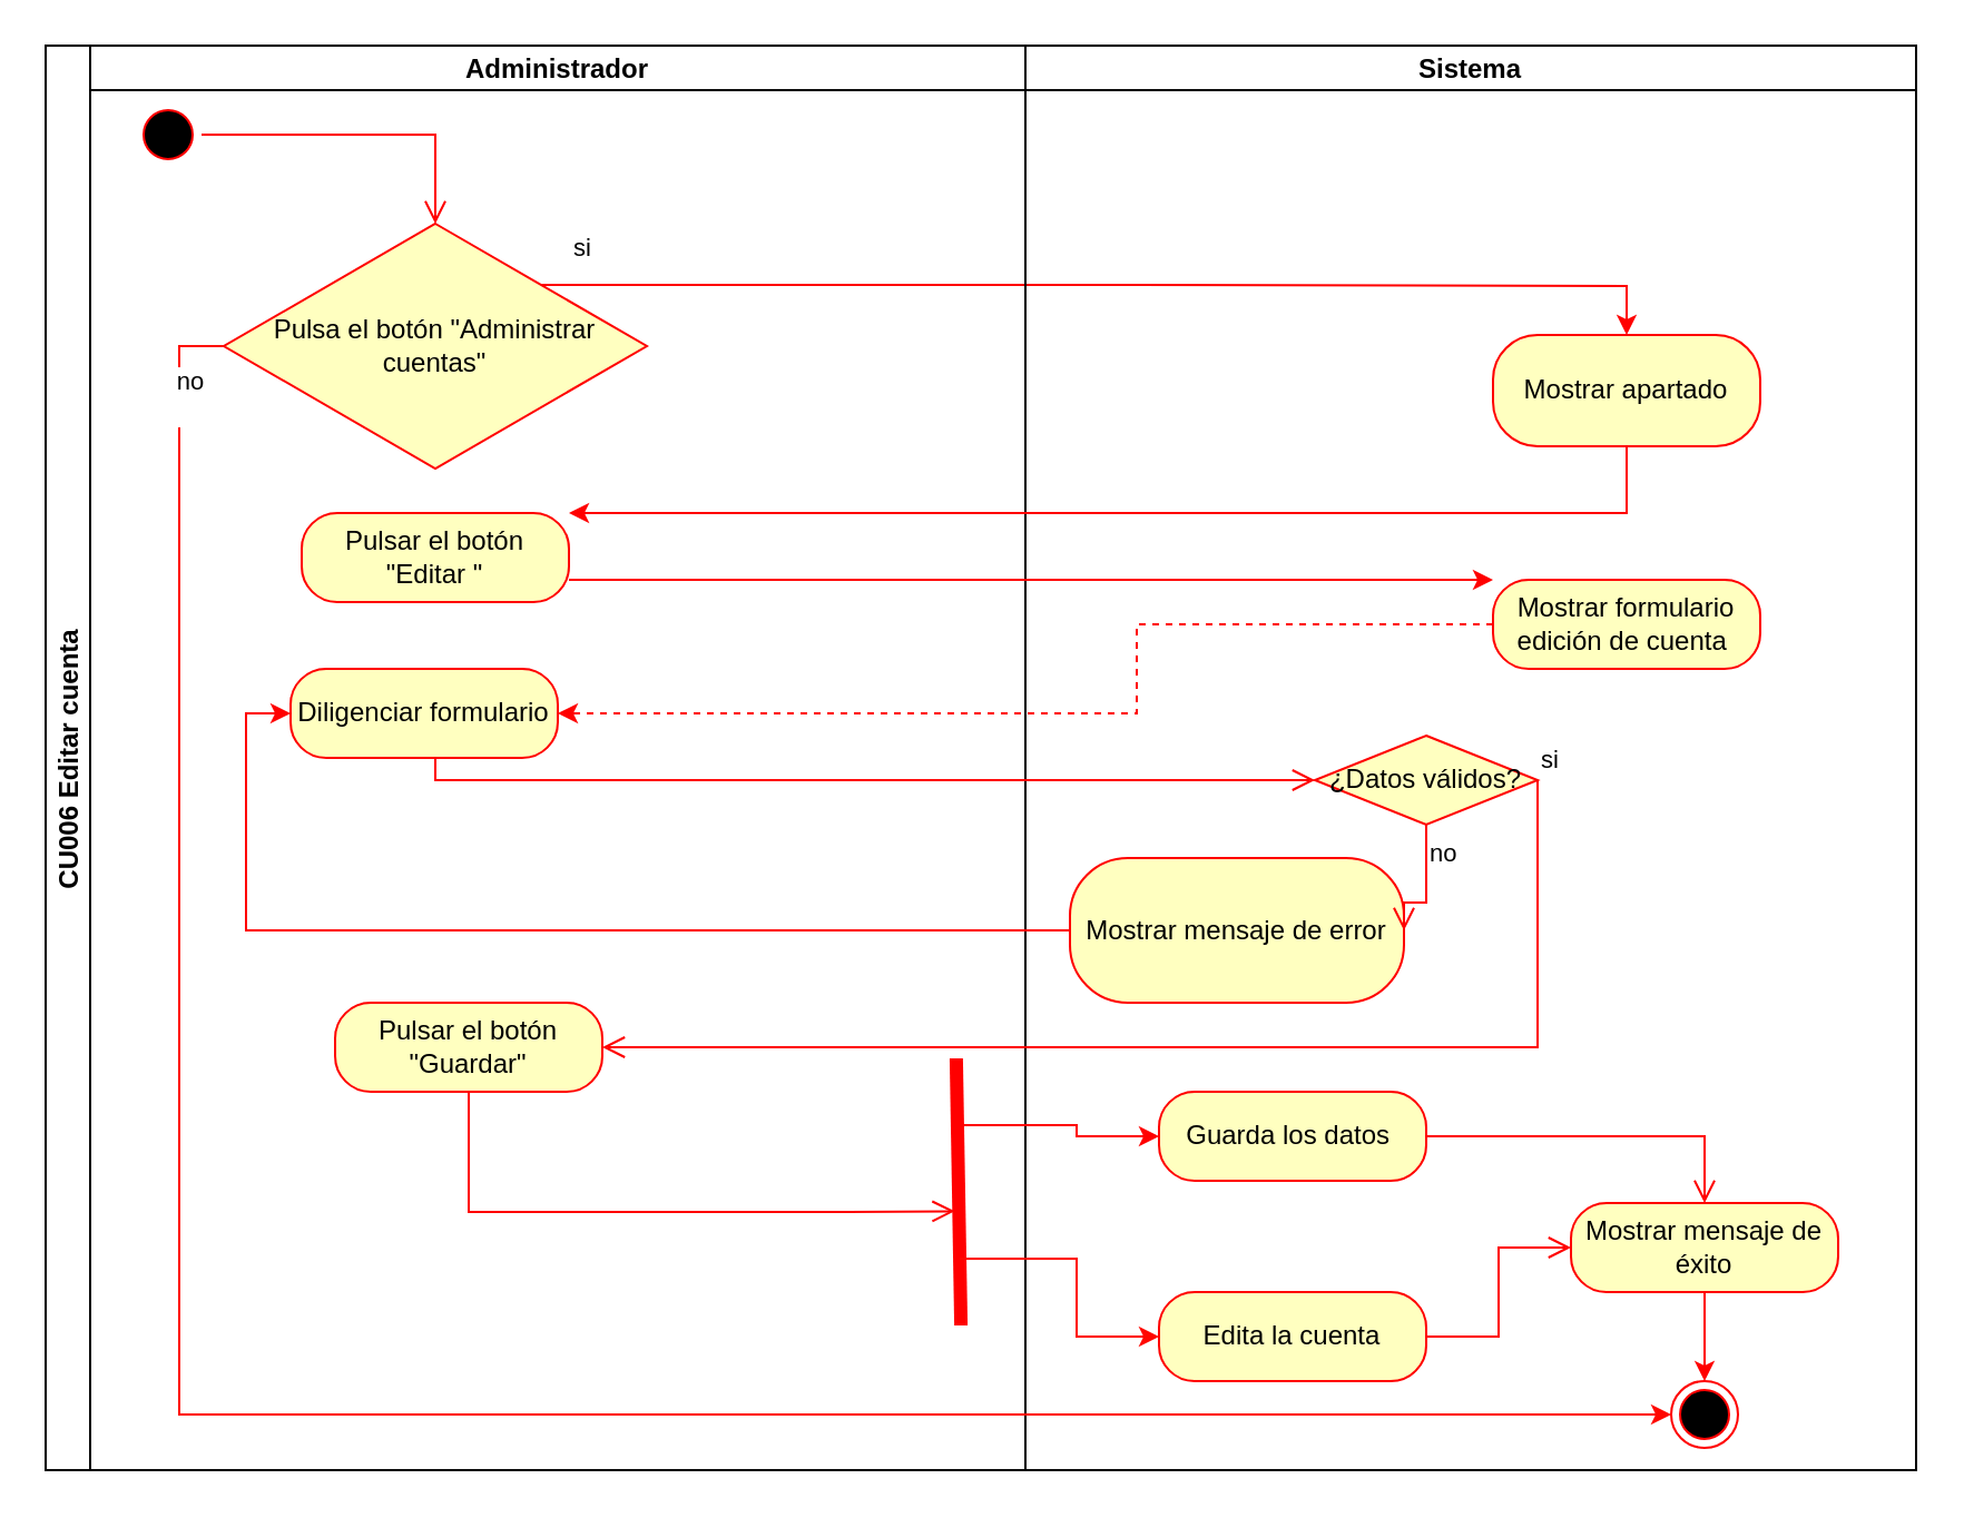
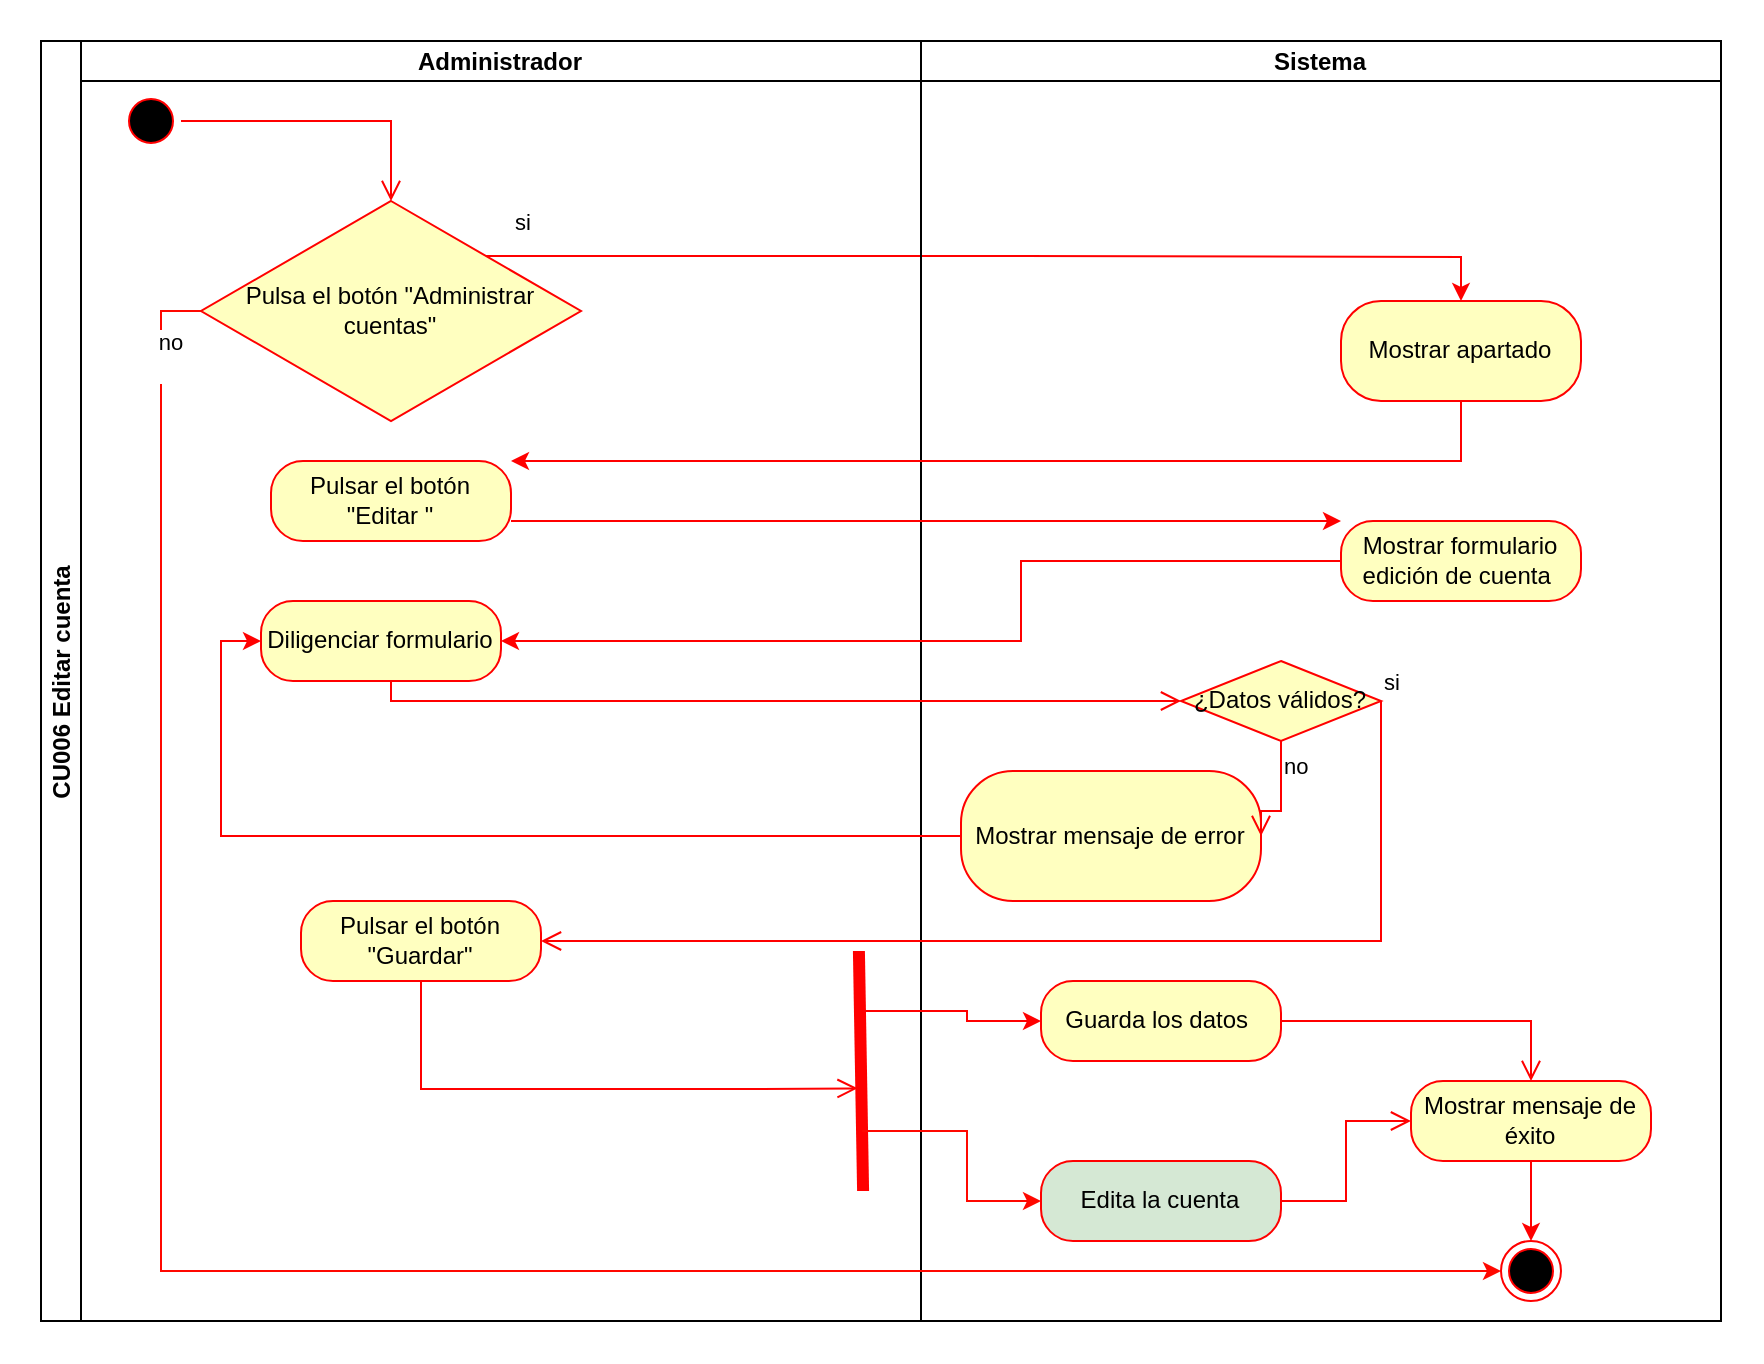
- <mxCell id="27" style="edgeStyle=orthogonalEdgeStyle;rounded=0;orthogonalLoop=1;jettySize=auto;html=1;strokeColor=light-dark(#ff0000, #ededed);dashed=1;" edge="1" parent="2" source="16" target="9"><mxGeometry relative="1" as="geometry"><mxPoint x="489.96" y="293.43" as="targetPoint" /><Array as="points"><mxPoint x="490" y="260" /></Array></mxGeometry></mxCell>
+ <mxCell id="27" style="edgeStyle=orthogonalEdgeStyle;rounded=0;orthogonalLoop=1;jettySize=auto;html=1;strokeColor=light-dark(#ff0000, #ededed);" edge="1" parent="2" source="16" target="9"><mxGeometry relative="1" as="geometry"><mxPoint x="489.96" y="293.43" as="targetPoint" /><Array as="points"><mxPoint x="490" y="260" /></Array></mxGeometry></mxCell>
- <mxCell id="20" value="Edita la cuenta" style="rounded=1;whiteSpace=wrap;html=1;arcSize=40;fontColor=#000000;fillColor=#ffffc0;strokeColor=#ff0000;" vertex="1" parent="14"><mxGeometry x="60" y="560" width="120" height="40" as="geometry" /></mxCell>
+ <mxCell id="20" value="Edita la cuenta" style="rounded=1;whiteSpace=wrap;html=1;arcSize=40;fontColor=#000000;fillColor=#d5e8d4;strokeColor=#ff0000;" vertex="1" parent="14"><mxGeometry x="60" y="560" width="120" height="40" as="geometry" /></mxCell>
